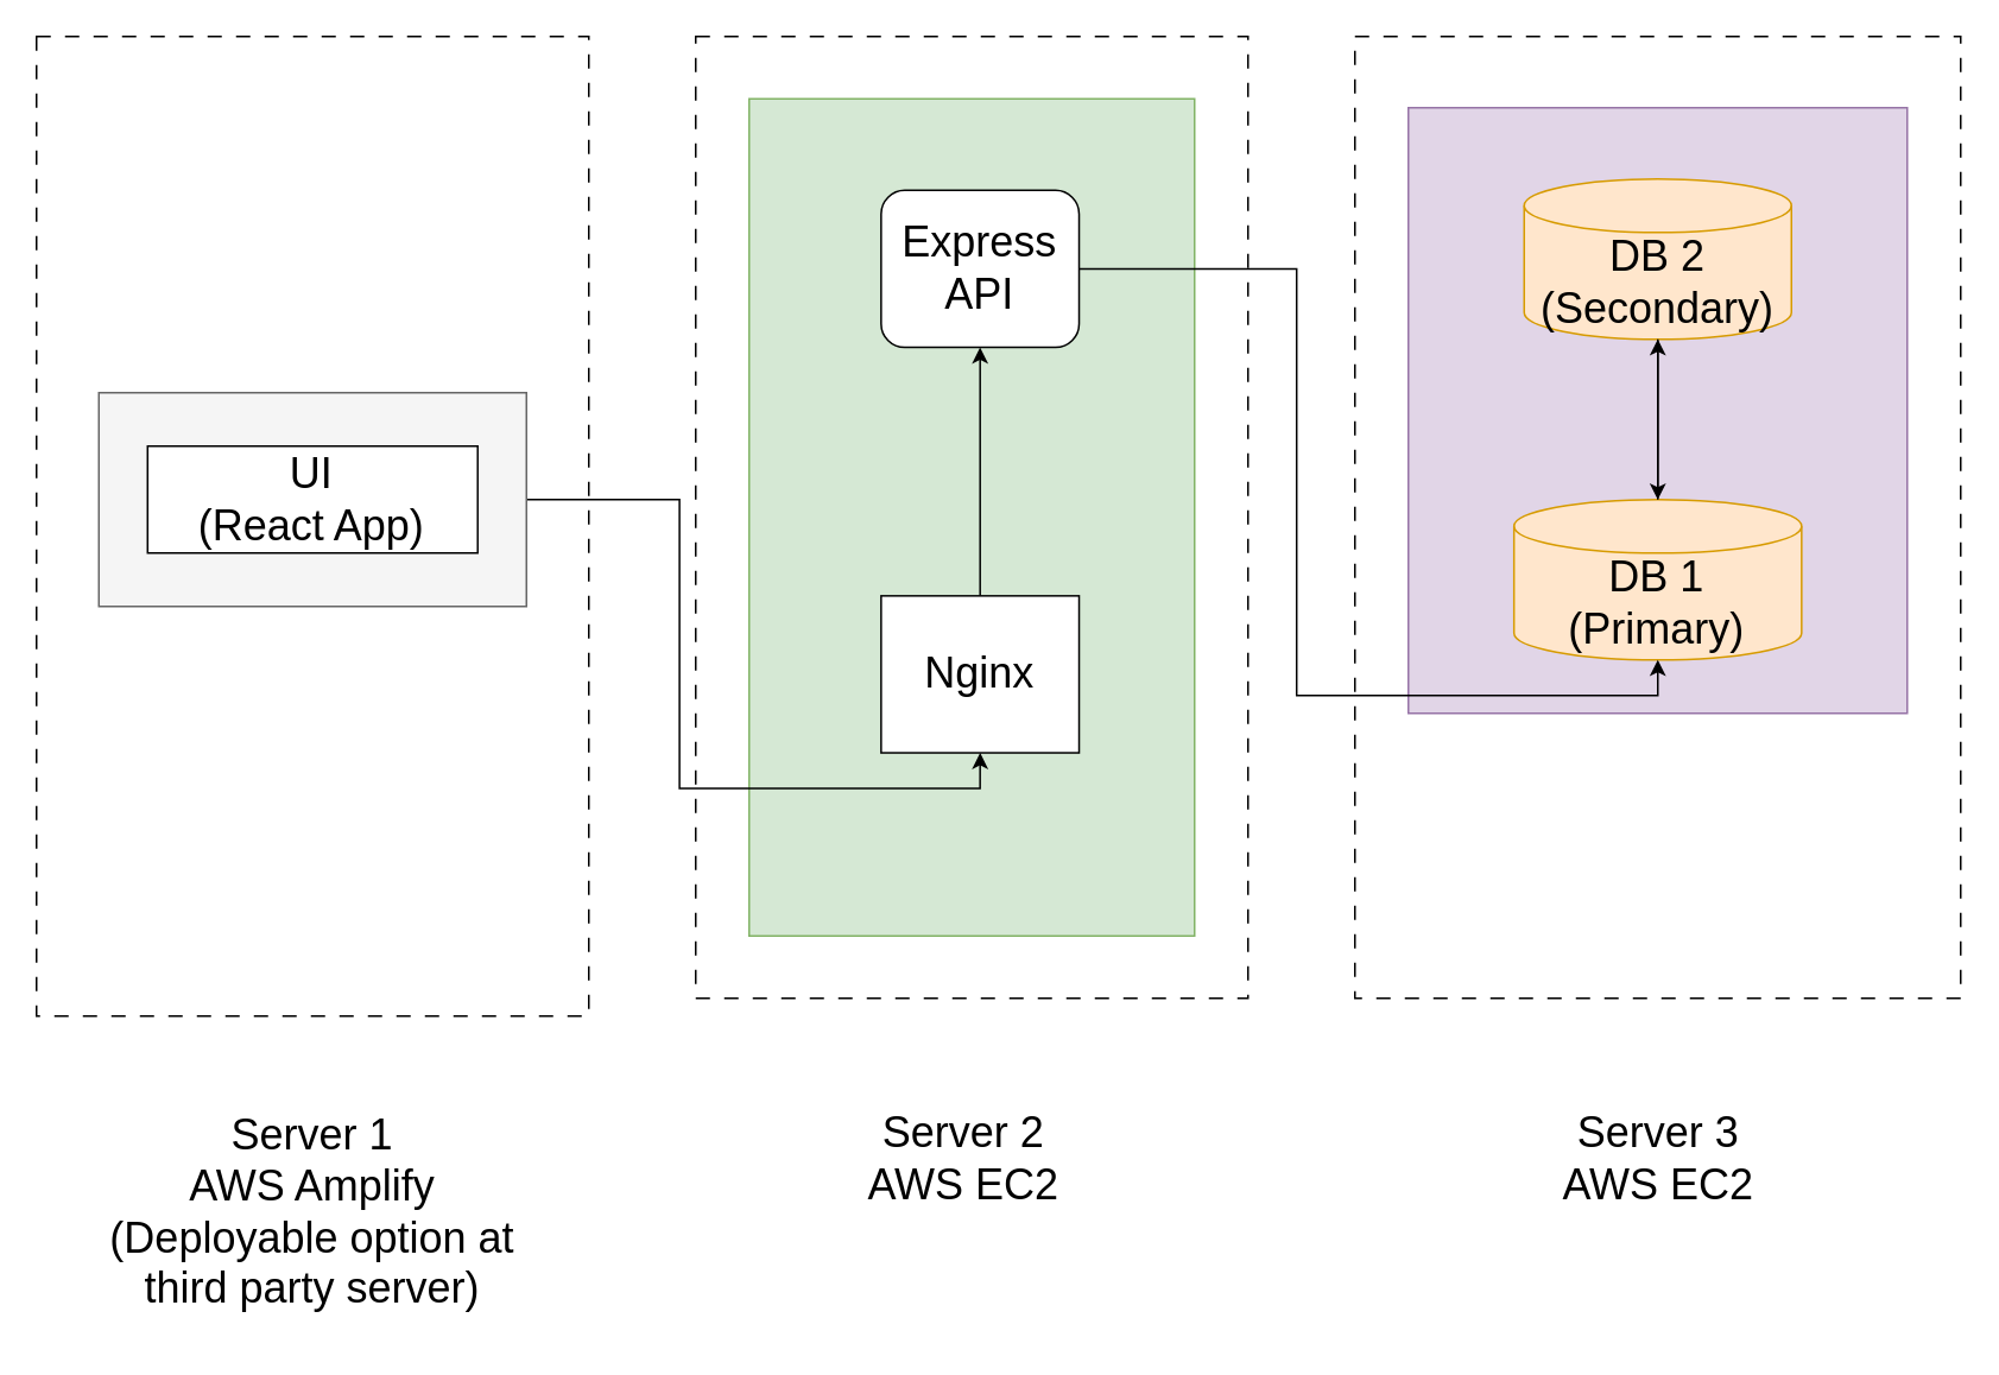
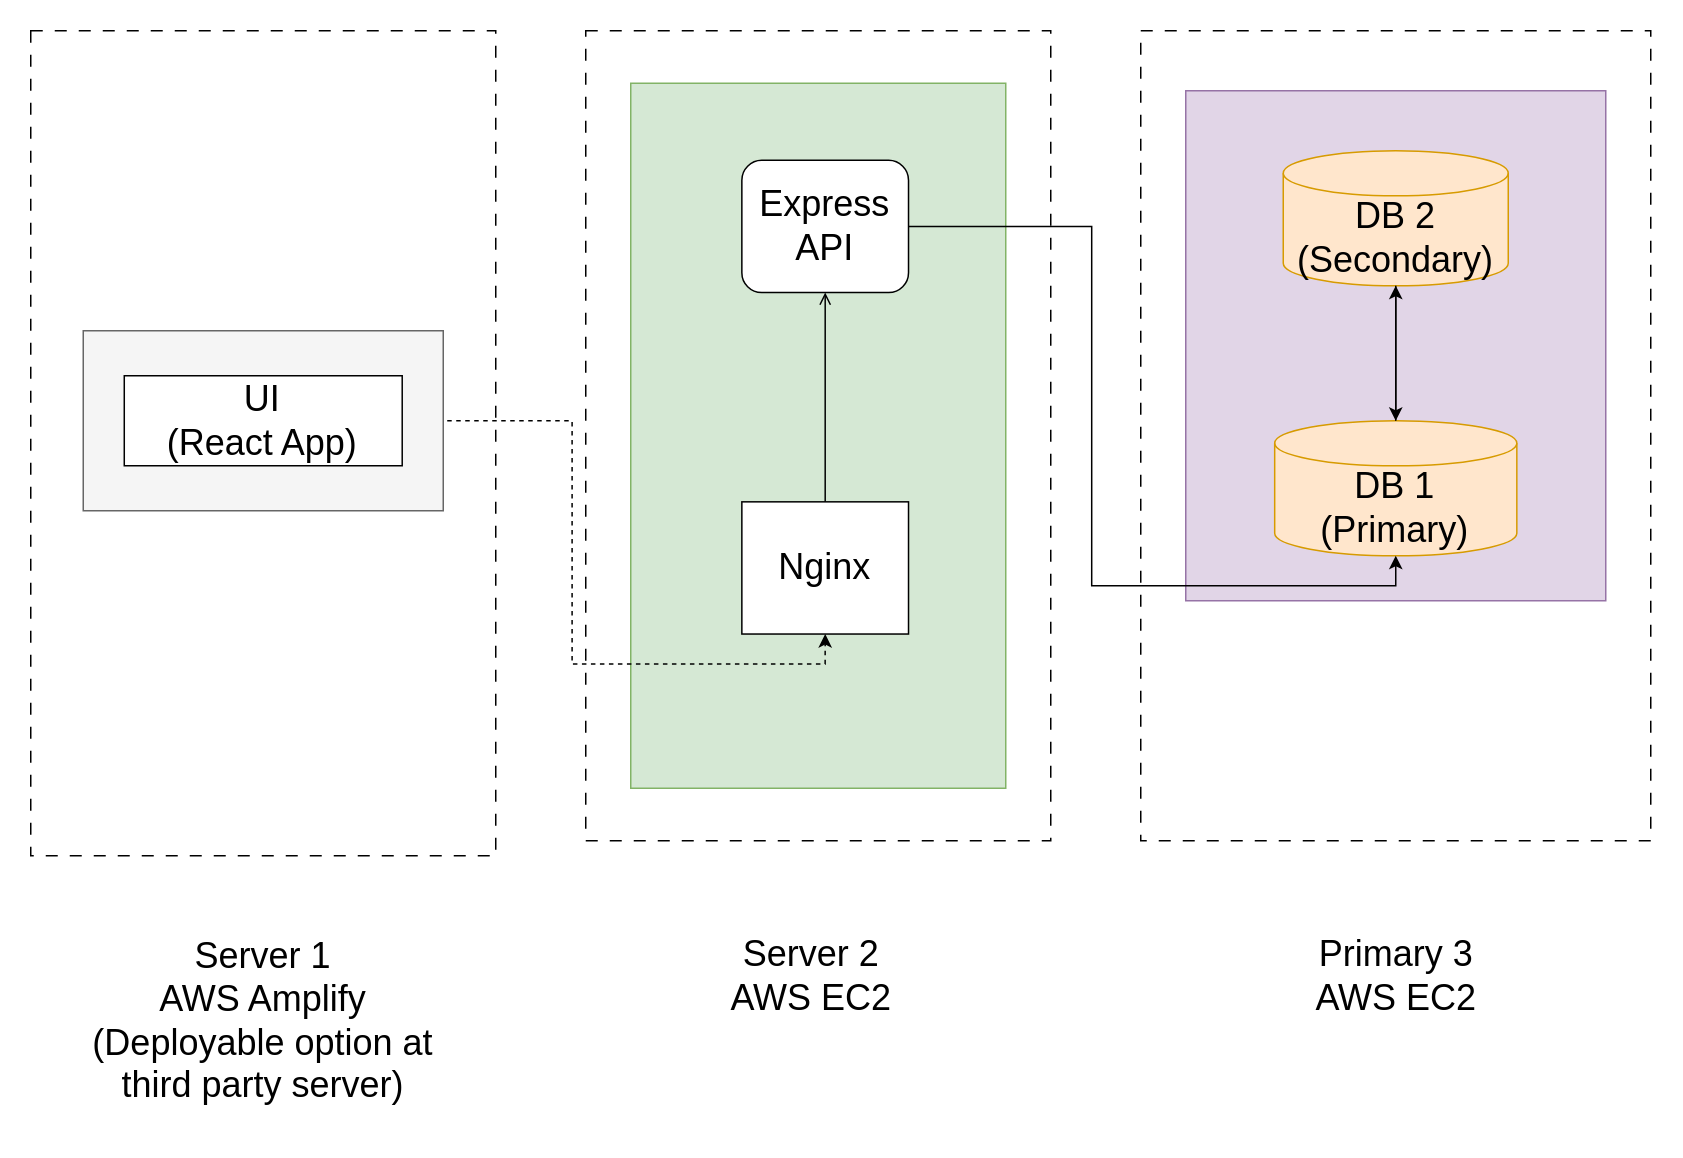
- <mxCell id="9" value="" style="edgeStyle=orthogonalEdgeStyle;rounded=0;orthogonalLoop=1;jettySize=auto;html=1;" edge="1" parent="4" source="7" target="8"><mxGeometry relative="1" as="geometry" /></mxCell>
+ <mxCell id="9" value="" style="edgeStyle=orthogonalEdgeStyle;rounded=0;orthogonalLoop=1;jettySize=auto;html=1;endArrow=open;" edge="1" parent="4" source="7" target="8"><mxGeometry relative="1" as="geometry" /></mxCell>
- <mxCell id="10" style="edgeStyle=orthogonalEdgeStyle;rounded=0;orthogonalLoop=1;jettySize=auto;html=1;entryX=0.5;entryY=1;entryDx=0;entryDy=0;" edge="1" parent="1" source="20" target="7"><mxGeometry relative="1" as="geometry" /></mxCell>
+ <mxCell id="10" style="edgeStyle=orthogonalEdgeStyle;rounded=0;orthogonalLoop=1;jettySize=auto;html=1;entryX=0.5;entryY=1;entryDx=0;entryDy=0;dashed=1;" edge="1" parent="1" source="20" target="7"><mxGeometry relative="1" as="geometry" /></mxCell>
- <mxCell id="24" value="&lt;span style=&quot;font-size: 24px;&quot;&gt;Server 3&lt;br&gt;AWS EC2&lt;br&gt;&lt;/span&gt;" style="text;html=1;strokeColor=none;fillColor=none;align=center;verticalAlign=middle;whiteSpace=wrap;rounded=0;" vertex="1" parent="1"><mxGeometry x="812.5" y="615" width="235" height="70" as="geometry" /></mxCell>
+ <mxCell id="24" value="&lt;span style=&quot;font-size: 24px;&quot;&gt;Primary 3&lt;br&gt;AWS EC2&lt;br&gt;&lt;/span&gt;" style="text;html=1;strokeColor=none;fillColor=none;align=center;verticalAlign=middle;whiteSpace=wrap;rounded=0;" vertex="1" parent="1"><mxGeometry x="812.5" y="615" width="235" height="70" as="geometry" /></mxCell>
